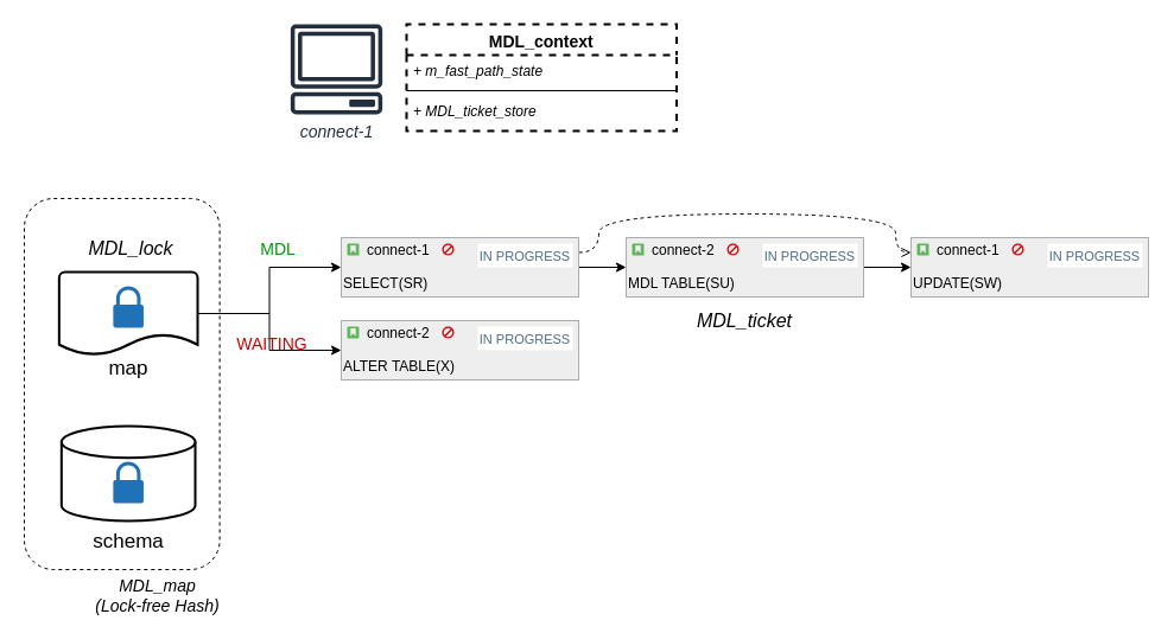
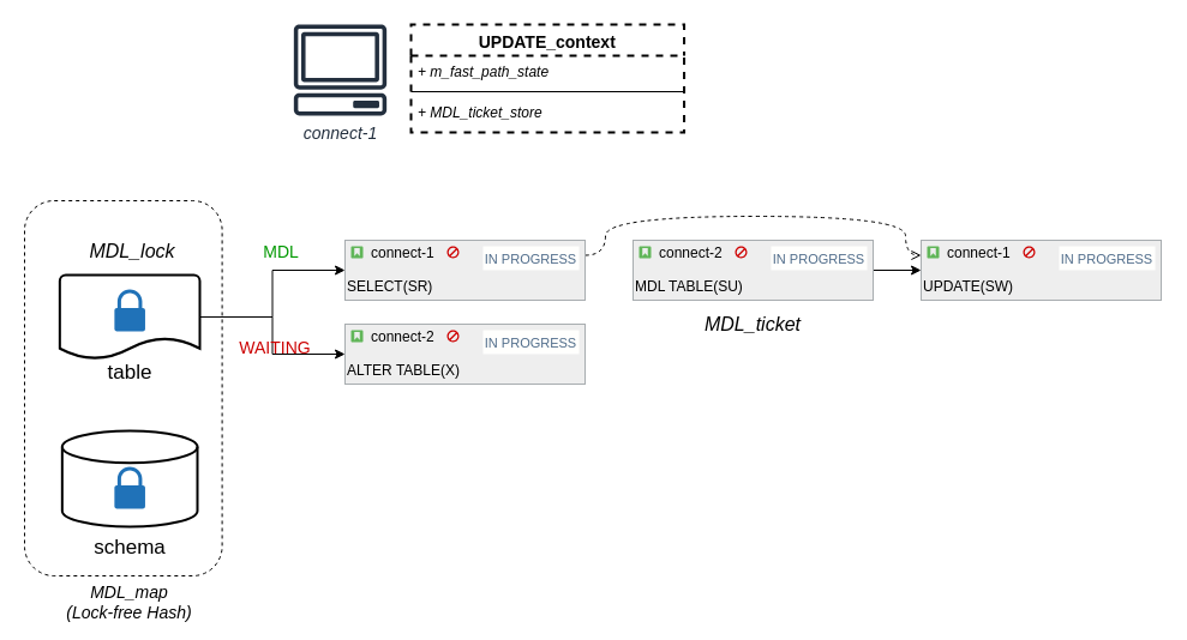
- <mxCell id="19" value="MDL_context" style="swimlane;fontStyle=1;align=center;verticalAlign=top;childLayout=stackLayout;horizontal=1;startSize=26;horizontalStack=0;resizeParent=1;resizeParentMax=0;resizeLast=0;collapsible=1;marginBottom=0;dashed=1;strokeWidth=2;fillColor=none;gradientColor=none;fontSize=14;" vertex="1" parent="1"><mxGeometry x="342" y="20" width="227.55" height="90" as="geometry" /></mxCell>
+ <mxCell id="19" value="UPDATE_context" style="swimlane;fontStyle=1;align=center;verticalAlign=top;childLayout=stackLayout;horizontal=1;startSize=26;horizontalStack=0;resizeParent=1;resizeParentMax=0;resizeLast=0;collapsible=1;marginBottom=0;dashed=1;strokeWidth=2;fillColor=none;gradientColor=none;fontSize=14;" vertex="1" parent="1"><mxGeometry x="342" y="20" width="227.55" height="90" as="geometry" /></mxCell>
- <mxCell id="4" style="edgeStyle=orthogonalEdgeStyle;rounded=0;orthogonalLoop=1;jettySize=auto;html=1;exitX=1;exitY=0.5;exitDx=0;exitDy=0;entryX=0;entryY=0.5;entryDx=0;entryDy=0;" edge="1" parent="1" source="6" target="9"><mxGeometry relative="1" as="geometry" /></mxCell>
- <mxCell id="31" value="&lt;font style=&quot;font-size: 17px&quot;&gt;map&lt;/font&gt;" style="text;html=1;strokeColor=none;fillColor=none;align=center;verticalAlign=middle;whiteSpace=wrap;rounded=0;dashed=1;fontSize=14;strokeWidth=2;" vertex="1" parent="28"><mxGeometry x="38.33" y="102" width="40" height="20" as="geometry" /></mxCell>
+ <mxCell id="31" value="&lt;font style=&quot;font-size: 17px&quot;&gt;table&lt;/font&gt;" style="text;html=1;strokeColor=none;fillColor=none;align=center;verticalAlign=middle;whiteSpace=wrap;rounded=0;dashed=1;fontSize=14;strokeWidth=2;" vertex="1" parent="28"><mxGeometry x="38.33" y="102" width="40" height="20" as="geometry" /></mxCell>
- <mxCell id="33" value="&lt;i&gt;MDL_map&lt;br&gt;(Lock-free Hash)&lt;/i&gt;" style="text;html=1;strokeColor=none;fillColor=none;align=center;verticalAlign=middle;whiteSpace=wrap;rounded=0;dashed=1;fontSize=14;" vertex="1" parent="1"><mxGeometry x="74.34" y="492" width="117.23" height="20" as="geometry" /></mxCell>
+ <mxCell id="33" value="&lt;i&gt;MDL_map&lt;br&gt;(Lock-free Hash)&lt;/i&gt;" style="text;html=1;strokeColor=none;fillColor=none;align=center;verticalAlign=middle;whiteSpace=wrap;rounded=0;dashed=1;fontSize=14;" vertex="1" parent="1"><mxGeometry x="49.34" y="492" width="117.23" height="20" as="geometry" /></mxCell>
